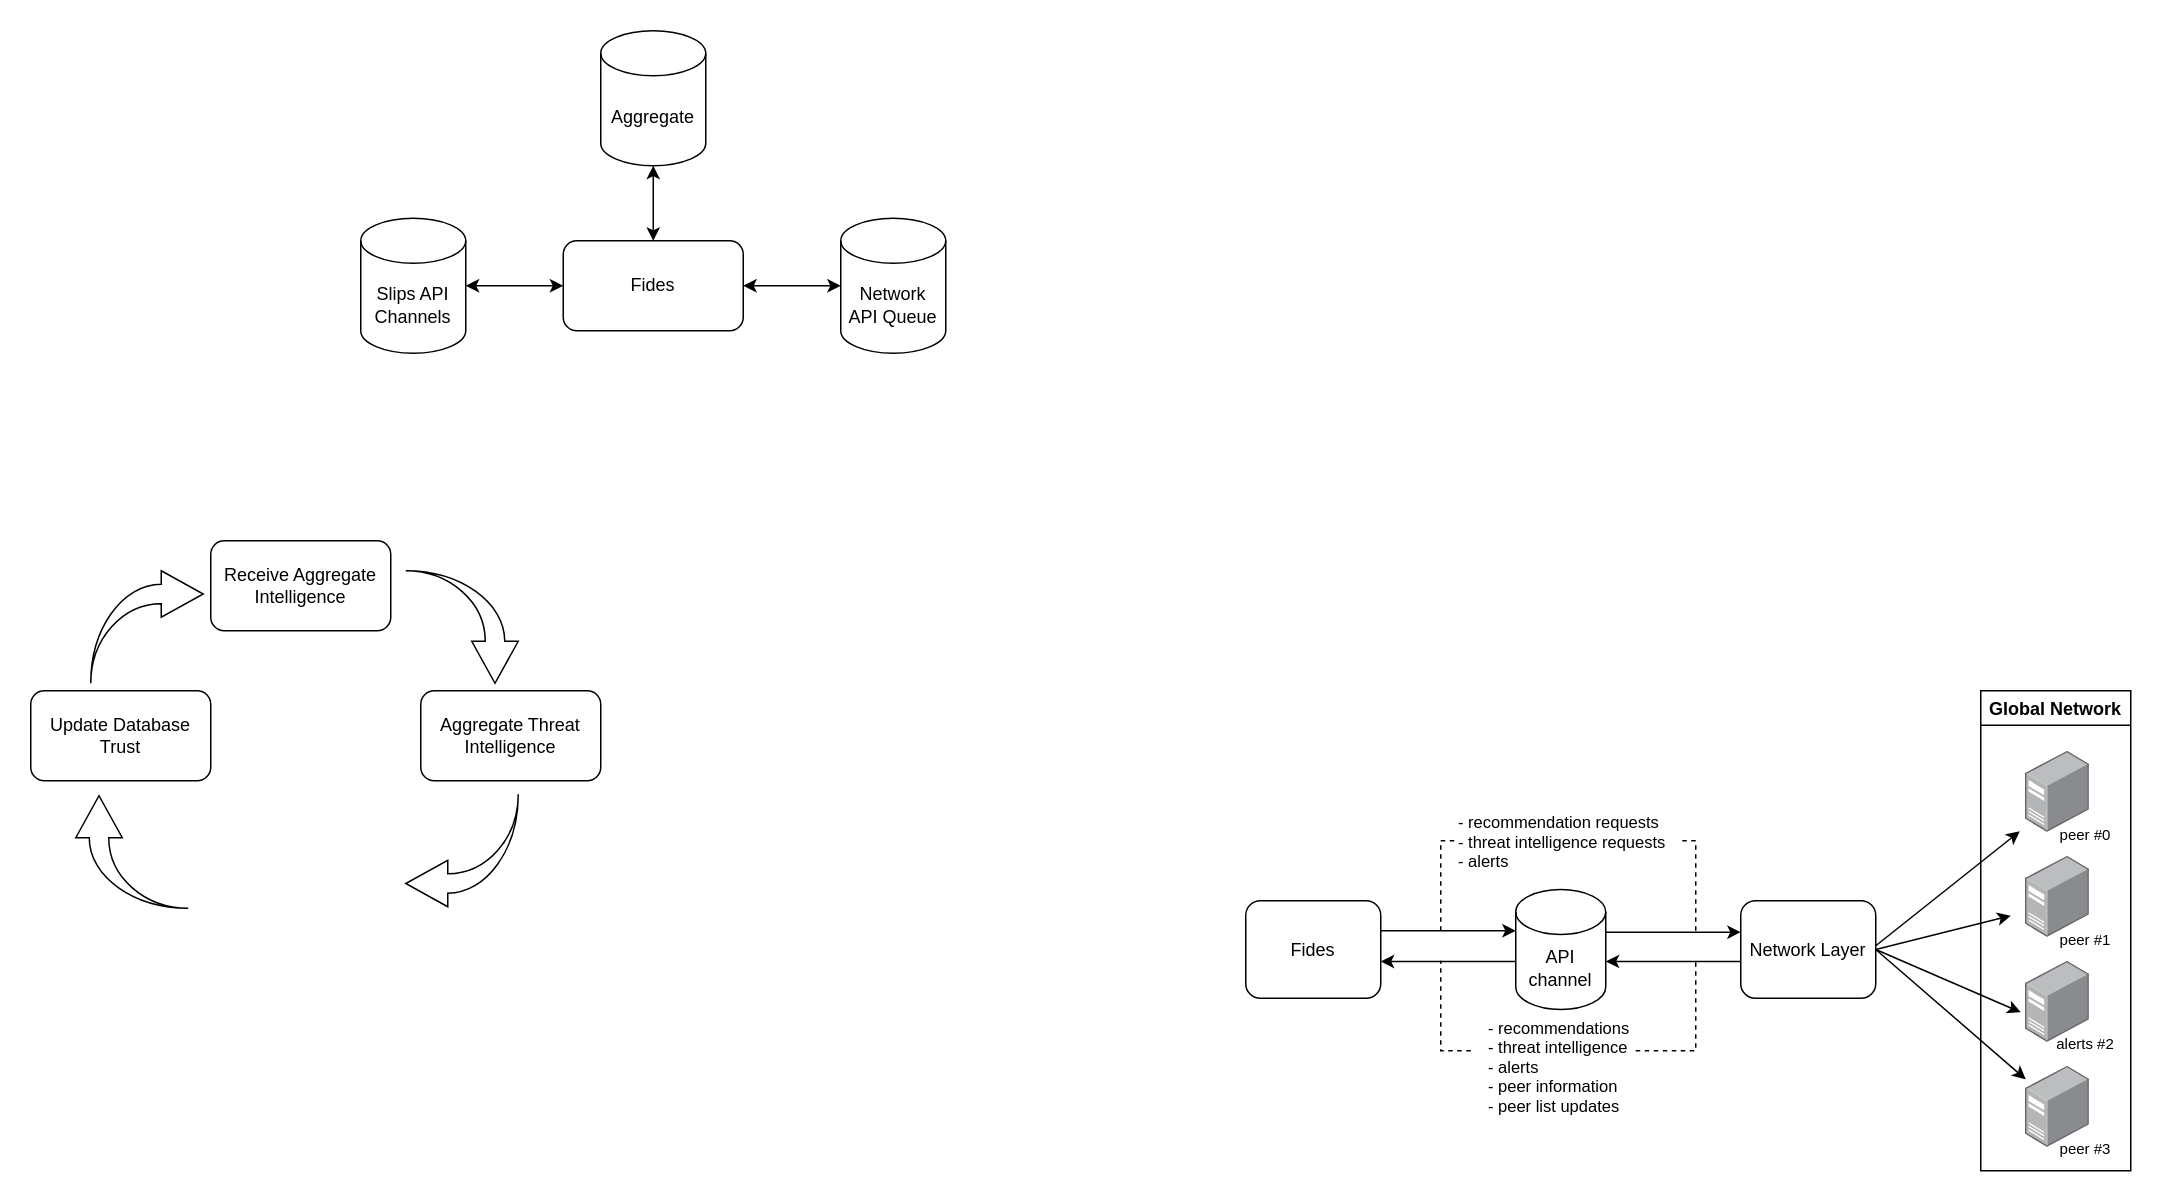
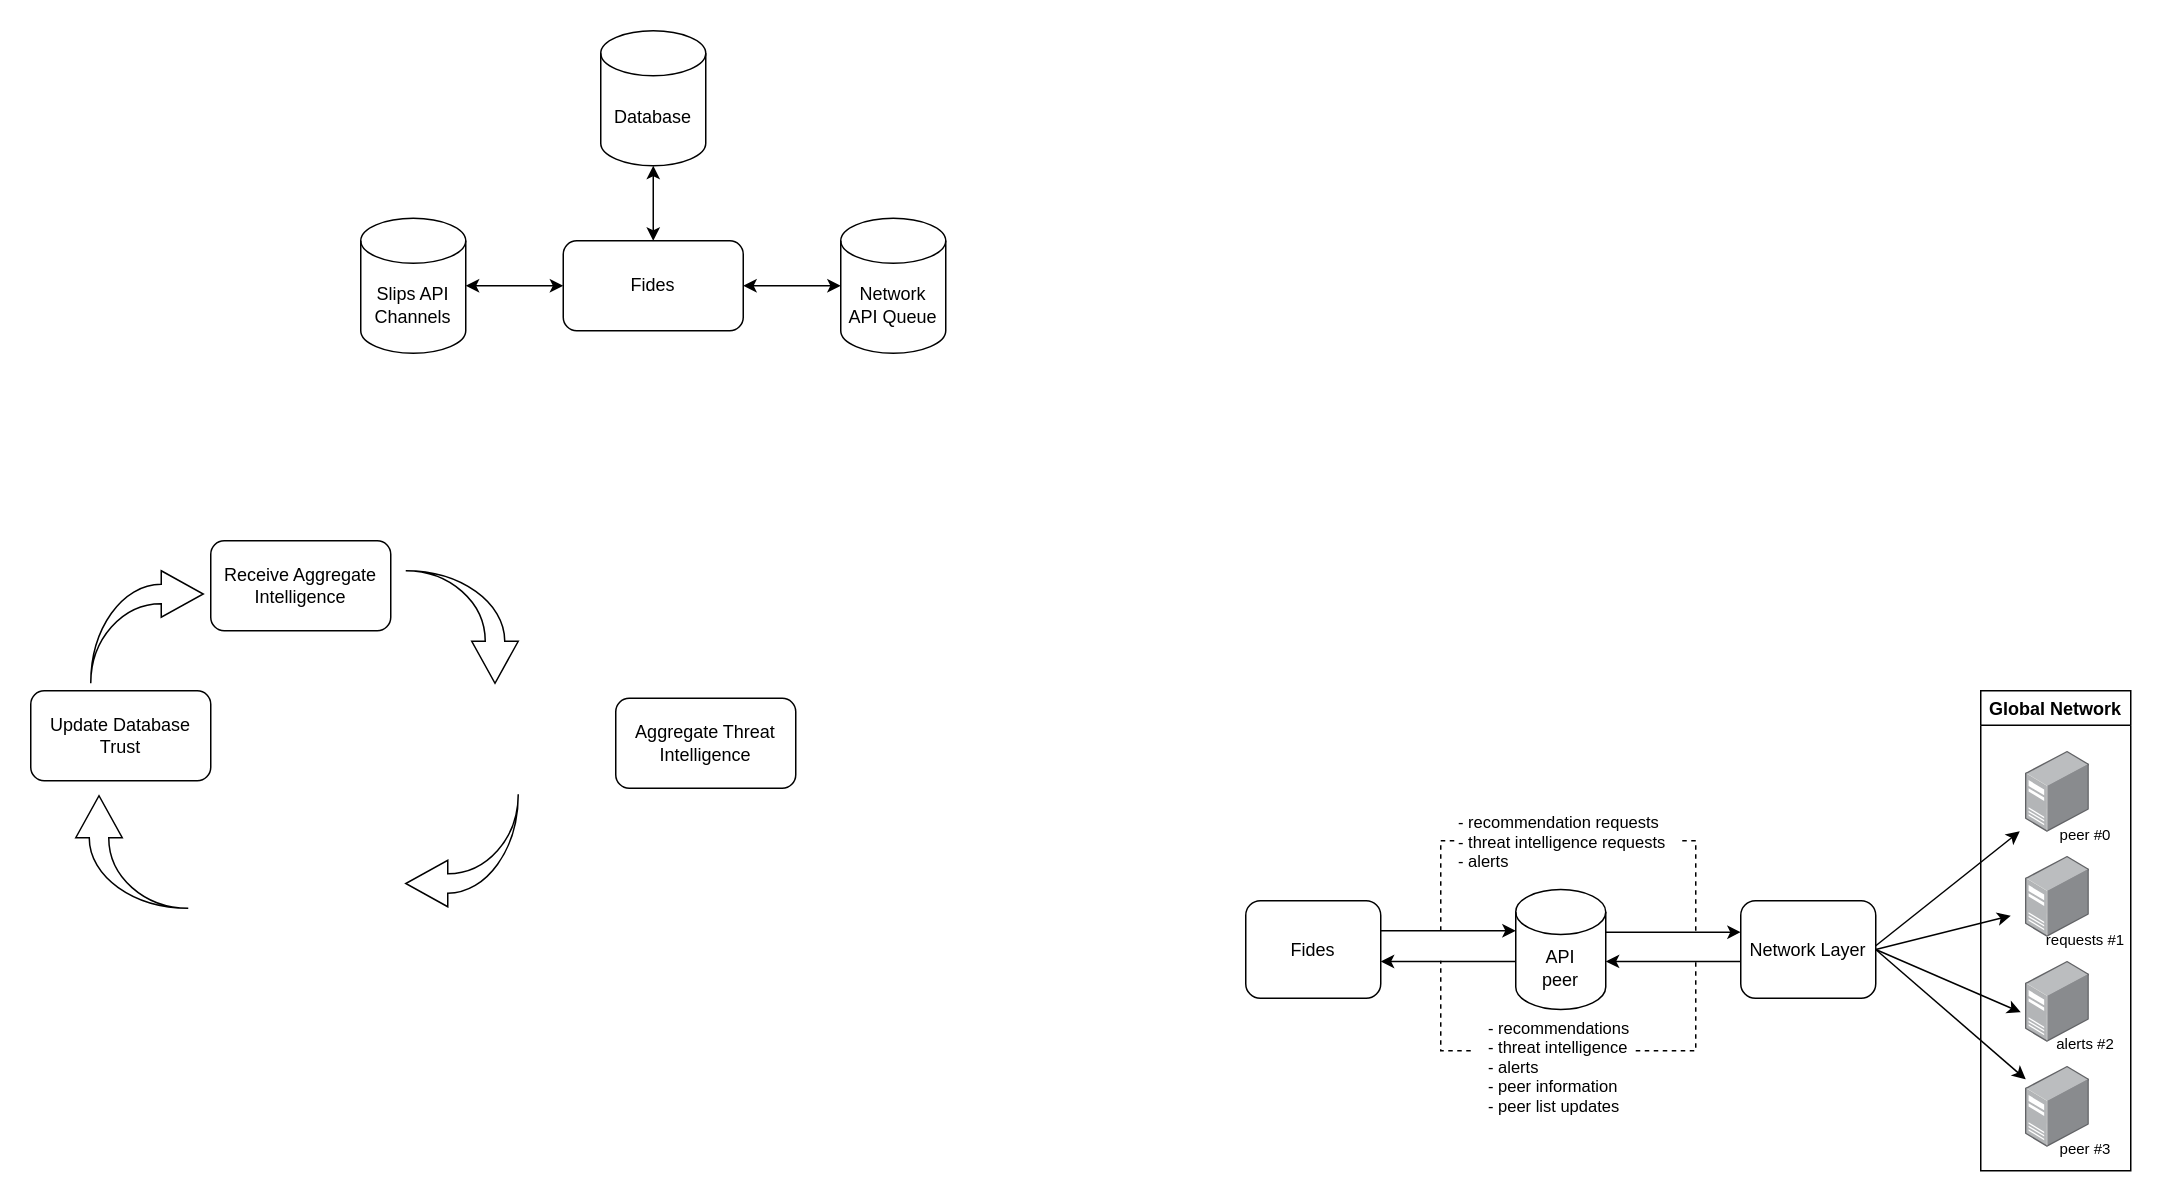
- <mxCell id="35" value="Aggregate" style="shape=cylinder3;whiteSpace=wrap;html=1;boundedLbl=1;backgroundOutline=1;size=15;" vertex="1" parent="1"><mxGeometry x="400" y="20" width="70" height="90" as="geometry" /></mxCell>
+ <mxCell id="35" value="Database" style="shape=cylinder3;whiteSpace=wrap;html=1;boundedLbl=1;backgroundOutline=1;size=15;" vertex="1" parent="1"><mxGeometry x="400" y="20" width="70" height="90" as="geometry" /></mxCell>
- <mxCell id="24" value="Aggregate Threat Intelligence" style="rounded=1;whiteSpace=wrap;html=1;" vertex="1" parent="1"><mxGeometry x="280" y="460" width="120" height="60" as="geometry" /></mxCell>
+ <mxCell id="24" value="Aggregate Threat Intelligence" style="rounded=1;whiteSpace=wrap;html=1;" vertex="1" parent="1"><mxGeometry x="410" y="465" width="120" height="60" as="geometry" /></mxCell>
- <mxCell id="39" value="peer #1" style="text;html=1;strokeColor=none;fillColor=none;align=center;verticalAlign=middle;whiteSpace=wrap;rounded=0;fontSize=10;" vertex="1" parent="37"><mxGeometry x="40" y="150.5" width="60" height="30" as="geometry" /></mxCell>
+ <mxCell id="39" value="requests #1" style="text;html=1;strokeColor=none;fillColor=none;align=center;verticalAlign=middle;whiteSpace=wrap;rounded=0;fontSize=10;" vertex="1" parent="37"><mxGeometry x="40" y="150.5" width="60" height="30" as="geometry" /></mxCell>
- <mxCell id="2" value="API&lt;br&gt;channel" style="shape=cylinder3;whiteSpace=wrap;html=1;boundedLbl=1;backgroundOutline=1;size=15;" vertex="1" parent="1"><mxGeometry x="1010" y="592.5" width="60" height="80" as="geometry" /></mxCell>
+ <mxCell id="2" value="API&lt;br&gt;peer" style="shape=cylinder3;whiteSpace=wrap;html=1;boundedLbl=1;backgroundOutline=1;size=15;" vertex="1" parent="1"><mxGeometry x="1010" y="592.5" width="60" height="80" as="geometry" /></mxCell>
